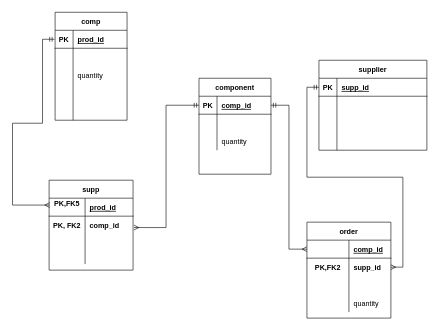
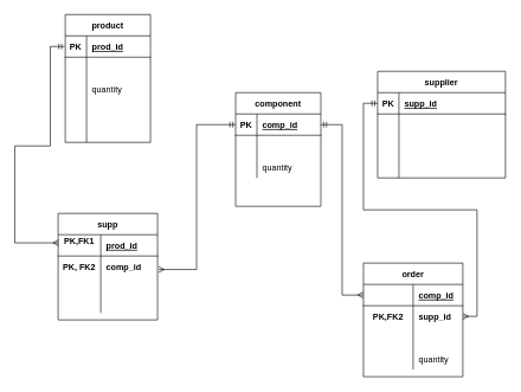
- <mxCell id="2" value="comp" style="shape=table;startSize=30;container=1;collapsible=1;childLayout=tableLayout;fixedRows=1;rowLines=0;fontStyle=1;align=center;resizeLast=1;" vertex="1" parent="1"><mxGeometry x="91" y="20" width="120.0" height="180" as="geometry" /></mxCell>
+ <mxCell id="2" value="product" style="shape=table;startSize=30;container=1;collapsible=1;childLayout=tableLayout;fixedRows=1;rowLines=0;fontStyle=1;align=center;resizeLast=1;" vertex="1" parent="1"><mxGeometry x="91" y="20" width="120.0" height="180" as="geometry" /></mxCell>
- <mxCell id="41" value="PK,FK5&#10;" style="shape=partialRectangle;connectable=0;fillColor=none;top=0;left=0;bottom=0;right=0;fontStyle=1;overflow=hidden;" vertex="1" parent="40"><mxGeometry width="60" height="30" as="geometry"><mxRectangle width="60" height="30" as="alternateBounds" /></mxGeometry></mxCell>
+ <mxCell id="41" value="PK,FK1&#10;" style="shape=partialRectangle;connectable=0;fillColor=none;top=0;left=0;bottom=0;right=0;fontStyle=1;overflow=hidden;" vertex="1" parent="40"><mxGeometry width="60" height="30" as="geometry"><mxRectangle width="60" height="30" as="alternateBounds" /></mxGeometry></mxCell>
